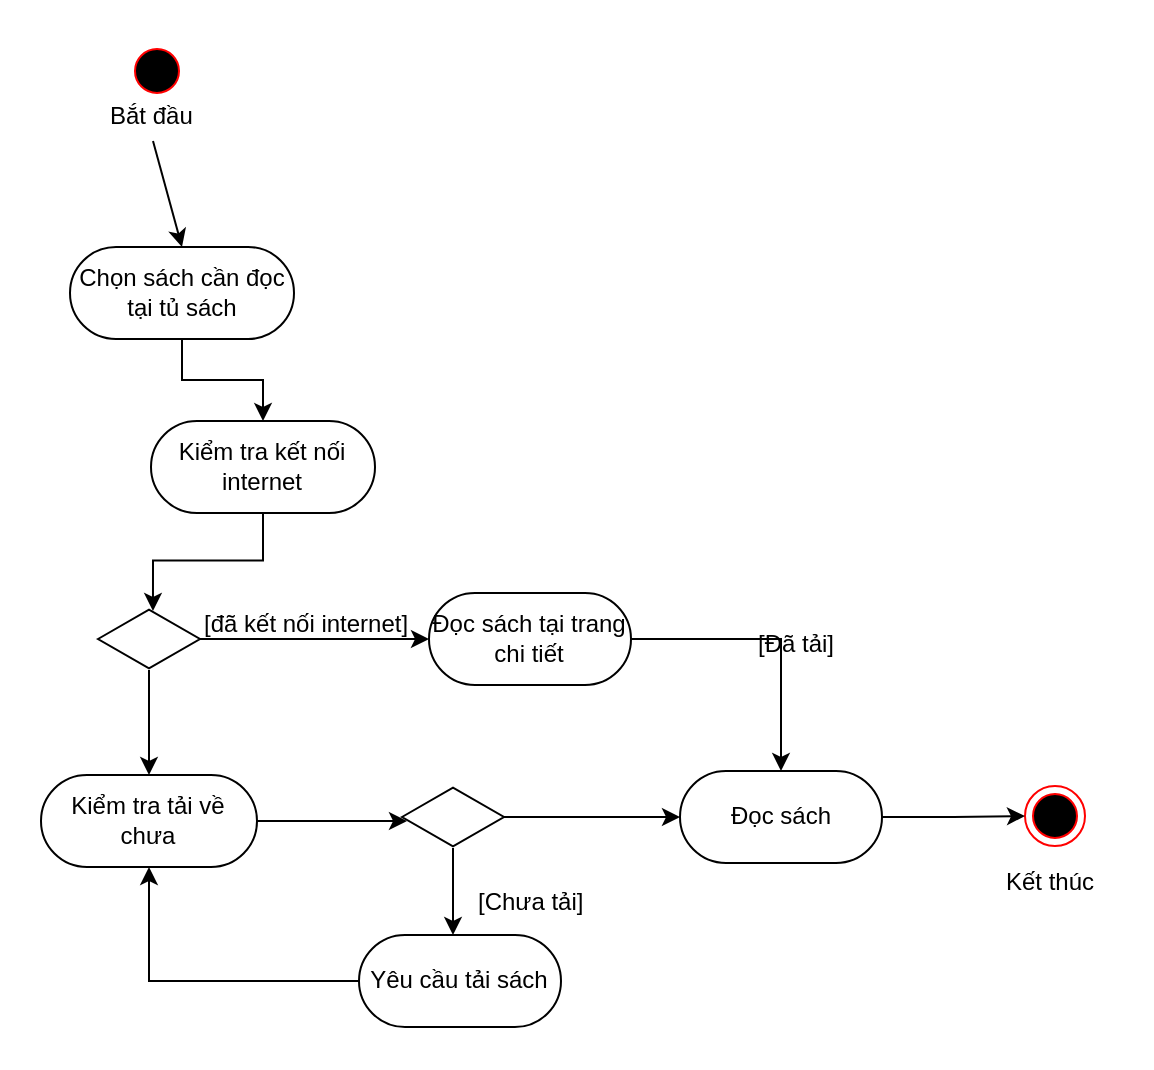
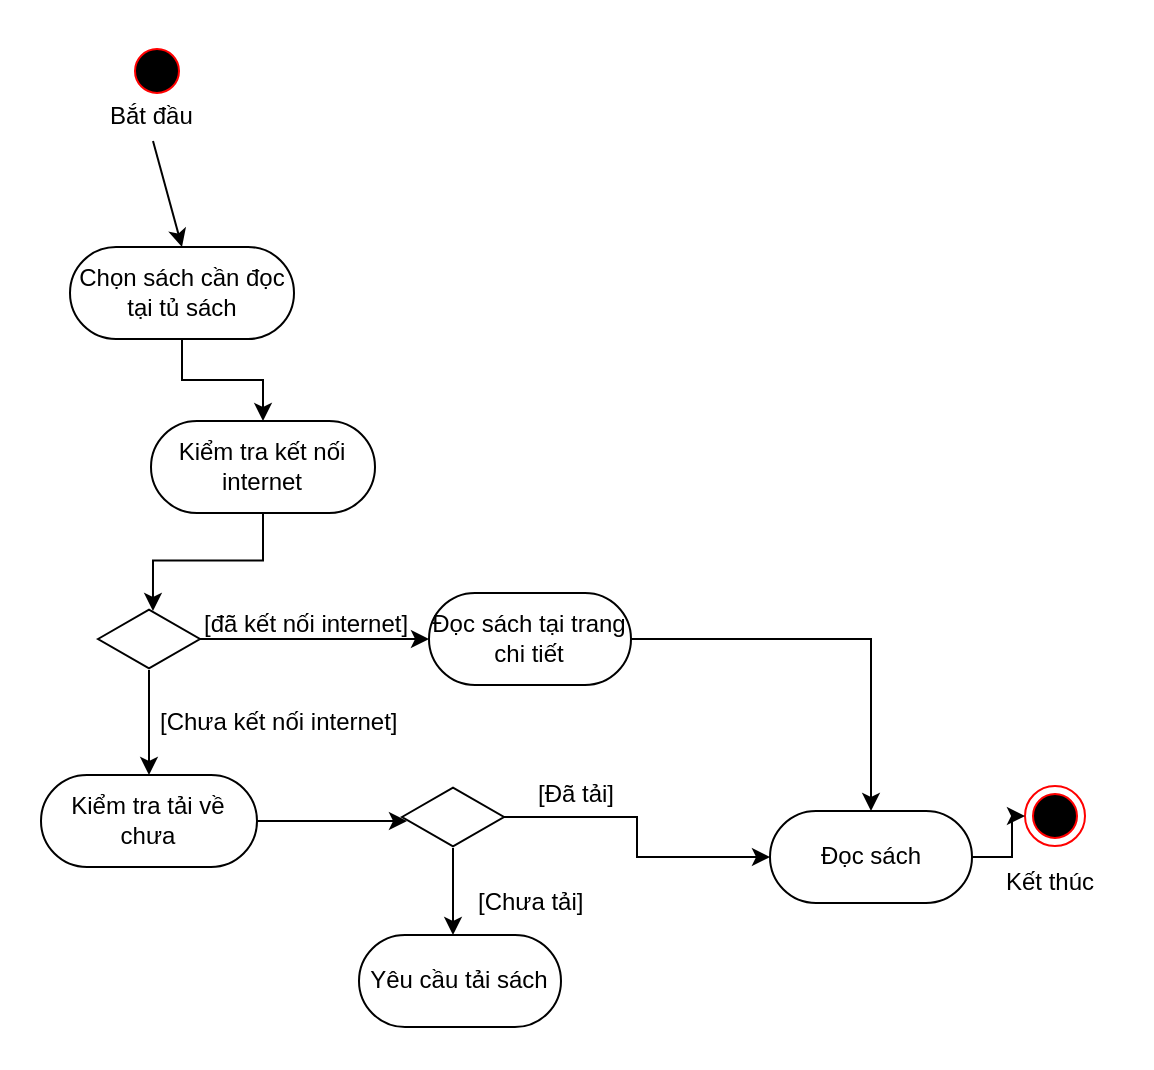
- <mxCell id="25" value="[Đã tải]" style="text;html=1;resizable=0;points=[];autosize=1;align=left;verticalAlign=top;spacingTop=-4;" vertex="1" parent="1"><mxGeometry x="377" y="312" width="48" height="14" as="geometry" /></mxCell>
+ <mxCell id="25" value="[Đã tải]" style="text;html=1;resizable=0;points=[];autosize=1;align=left;verticalAlign=top;spacingTop=-4;" vertex="1" parent="1"><mxGeometry x="267" y="387" width="48" height="14" as="geometry" /></mxCell>
+ <mxCell id="16" value="[Chưa kết nối internet]" style="text;html=1;resizable=0;points=[];autosize=1;align=left;verticalAlign=top;spacingTop=-4;" vertex="1" parent="1"><mxGeometry x="78" y="351" width="129" height="14" as="geometry" /></mxCell>
- <mxCell id="21" value="Đọc sách" style="rounded=1;whiteSpace=wrap;html=1;arcSize=50;" vertex="1" parent="1"><mxGeometry x="339.5" y="385" width="101" height="46" as="geometry" /></mxCell>
+ <mxCell id="21" value="Đọc sách" style="rounded=1;whiteSpace=wrap;html=1;arcSize=50;" vertex="1" parent="1"><mxGeometry x="384.5" y="405" width="101" height="46" as="geometry" /></mxCell>
- <mxCell id="26" style="edgeStyle=orthogonalEdgeStyle;rounded=0;orthogonalLoop=1;jettySize=auto;html=1;entryX=0.5;entryY=1;entryDx=0;entryDy=0;" edge="1" parent="1" source="27" target="14"><mxGeometry relative="1" as="geometry" /></mxCell>
